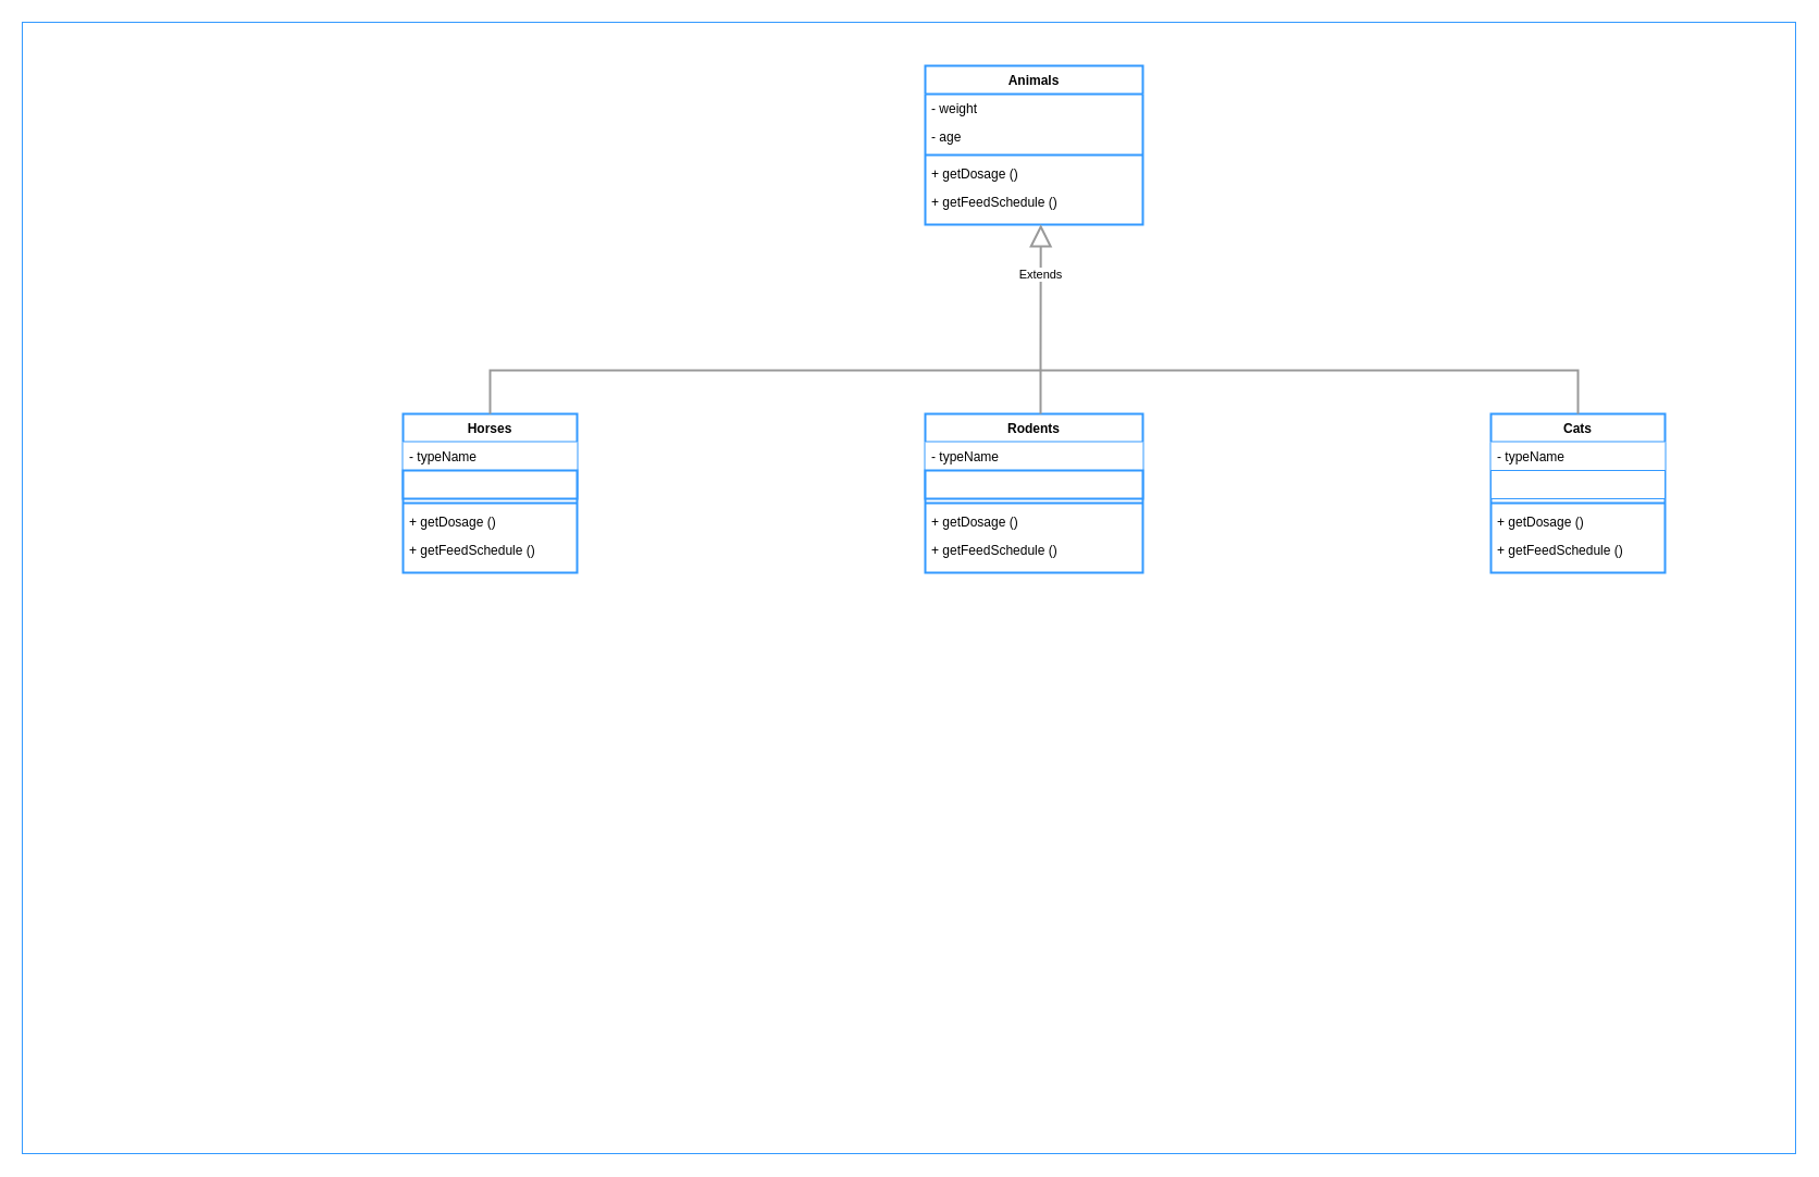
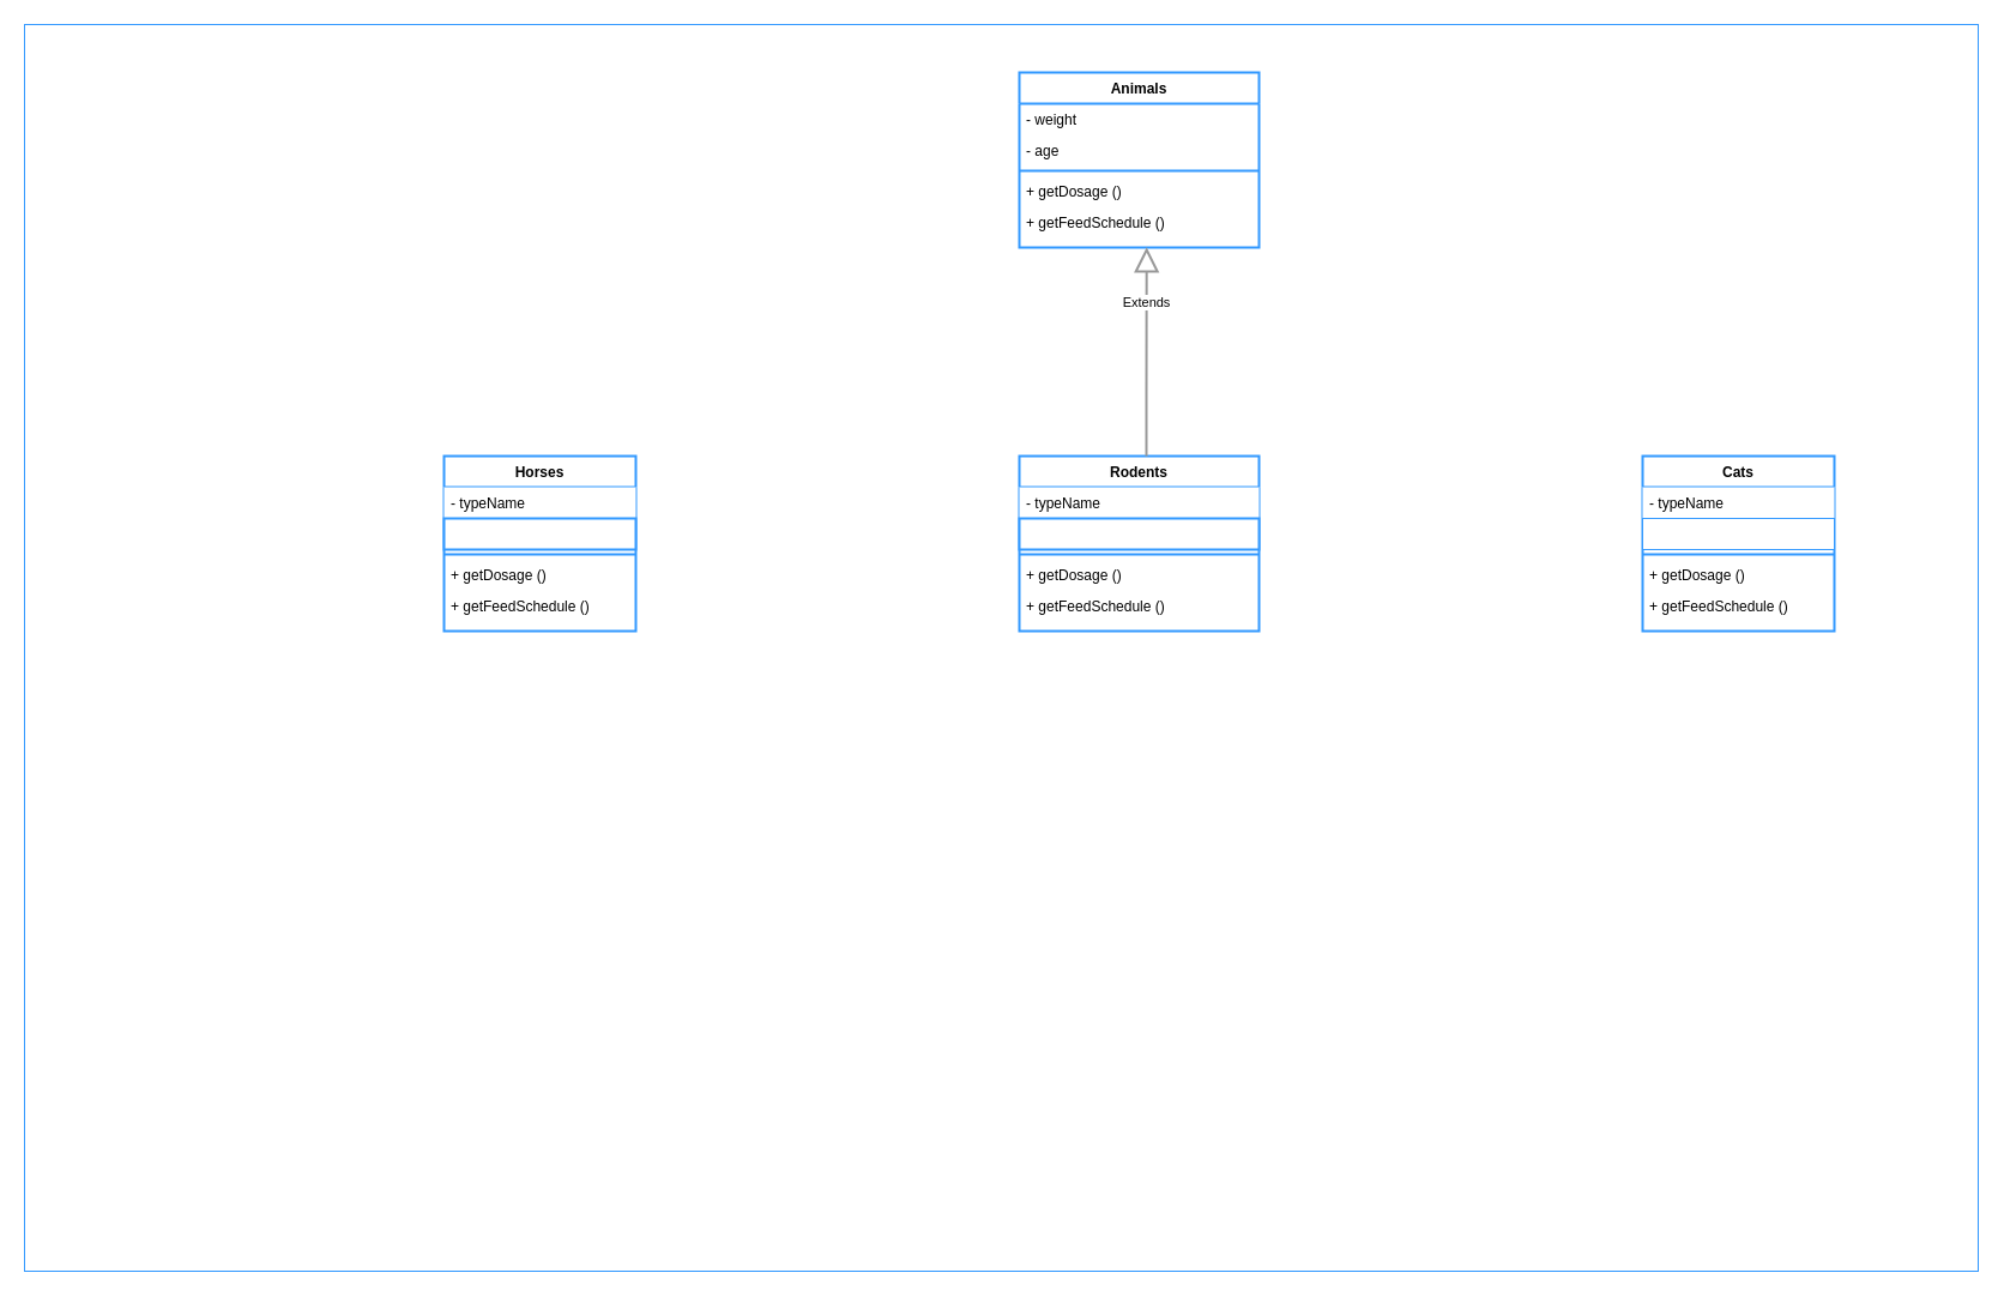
- <mxCell id="28" value="" style="endArrow=none;html=1;edgeStyle=orthogonalEdgeStyle;rounded=0;strokeColor=#999999;strokeWidth=2;exitX=0.5;exitY=0;exitDx=0;exitDy=0;" parent="1" source="15" target="9" edge="1"><mxGeometry relative="1" as="geometry"><mxPoint x="690" y="340" as="sourcePoint" /><mxPoint x="850" y="340" as="targetPoint" /><Array as="points"><mxPoint x="450" y="340" /><mxPoint x="1450" y="340" /></Array></mxGeometry></mxCell>
